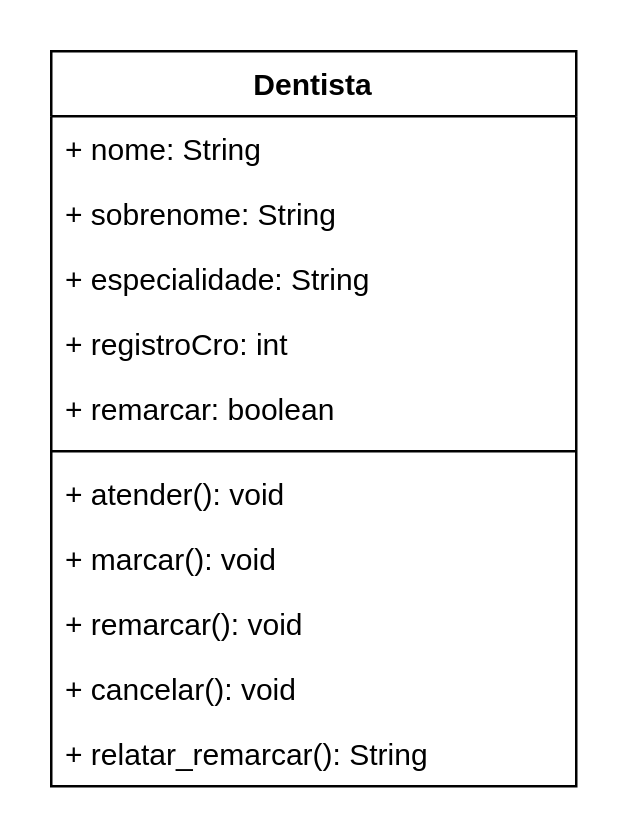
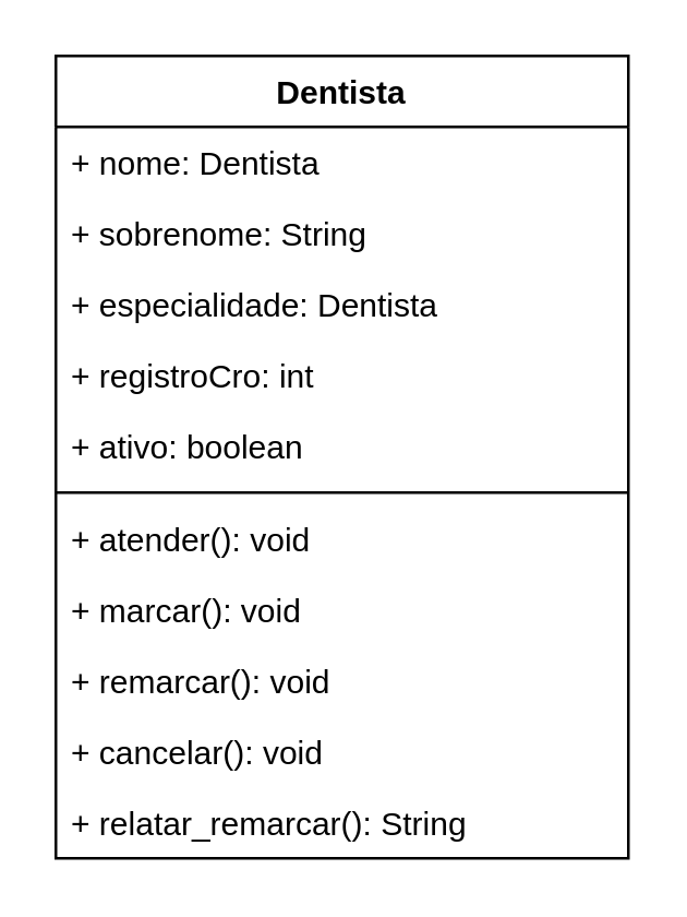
- <mxCell id="3" value="+ nome: String" style="text;strokeColor=none;fillColor=none;align=left;verticalAlign=top;spacingLeft=4;spacingRight=4;overflow=hidden;rotatable=0;points=[[0,0.5],[1,0.5]];portConstraint=eastwest;" vertex="1" parent="2"><mxGeometry y="26" width="210" height="26" as="geometry" /></mxCell>
+ <mxCell id="3" value="+ nome: Dentista" style="text;strokeColor=none;fillColor=none;align=left;verticalAlign=top;spacingLeft=4;spacingRight=4;overflow=hidden;rotatable=0;points=[[0,0.5],[1,0.5]];portConstraint=eastwest;" vertex="1" parent="2"><mxGeometry y="26" width="210" height="26" as="geometry" /></mxCell>
- <mxCell id="5" value="+ especialidade: String" style="text;strokeColor=none;fillColor=none;align=left;verticalAlign=top;spacingLeft=4;spacingRight=4;overflow=hidden;rotatable=0;points=[[0,0.5],[1,0.5]];portConstraint=eastwest;" vertex="1" parent="2"><mxGeometry y="78" width="210" height="26" as="geometry" /></mxCell>
+ <mxCell id="5" value="+ especialidade: Dentista" style="text;strokeColor=none;fillColor=none;align=left;verticalAlign=top;spacingLeft=4;spacingRight=4;overflow=hidden;rotatable=0;points=[[0,0.5],[1,0.5]];portConstraint=eastwest;" vertex="1" parent="2"><mxGeometry y="78" width="210" height="26" as="geometry" /></mxCell>
- <mxCell id="7" value="+ remarcar: boolean" style="text;strokeColor=none;fillColor=none;align=left;verticalAlign=top;spacingLeft=4;spacingRight=4;overflow=hidden;rotatable=0;points=[[0,0.5],[1,0.5]];portConstraint=eastwest;" vertex="1" parent="2"><mxGeometry y="130" width="210" height="26" as="geometry" /></mxCell>
+ <mxCell id="7" value="+ ativo: boolean" style="text;strokeColor=none;fillColor=none;align=left;verticalAlign=top;spacingLeft=4;spacingRight=4;overflow=hidden;rotatable=0;points=[[0,0.5],[1,0.5]];portConstraint=eastwest;" vertex="1" parent="2"><mxGeometry y="130" width="210" height="26" as="geometry" /></mxCell>
